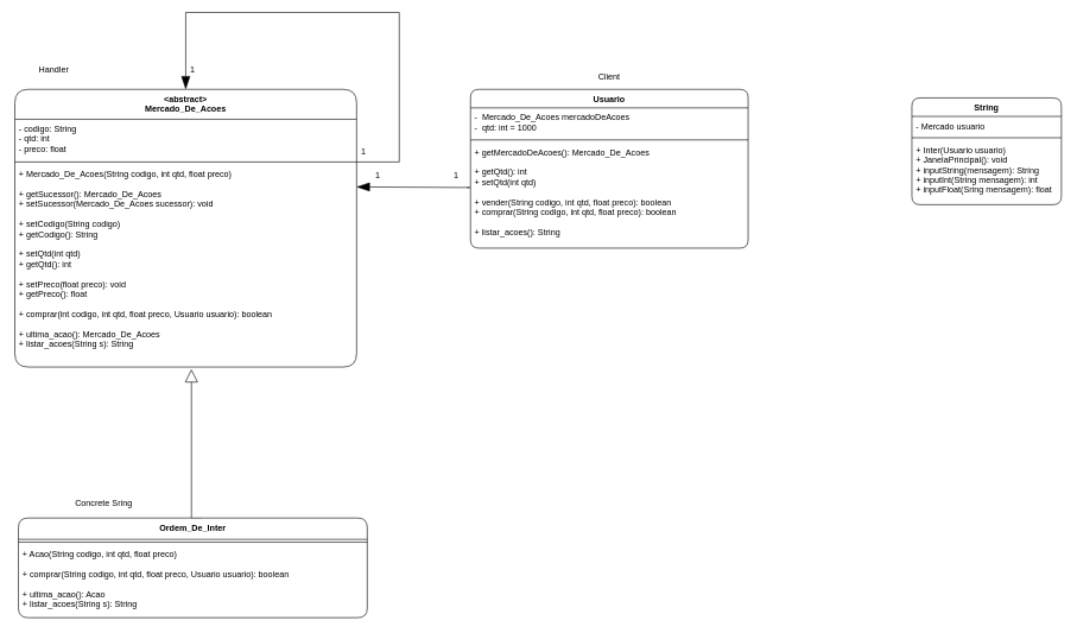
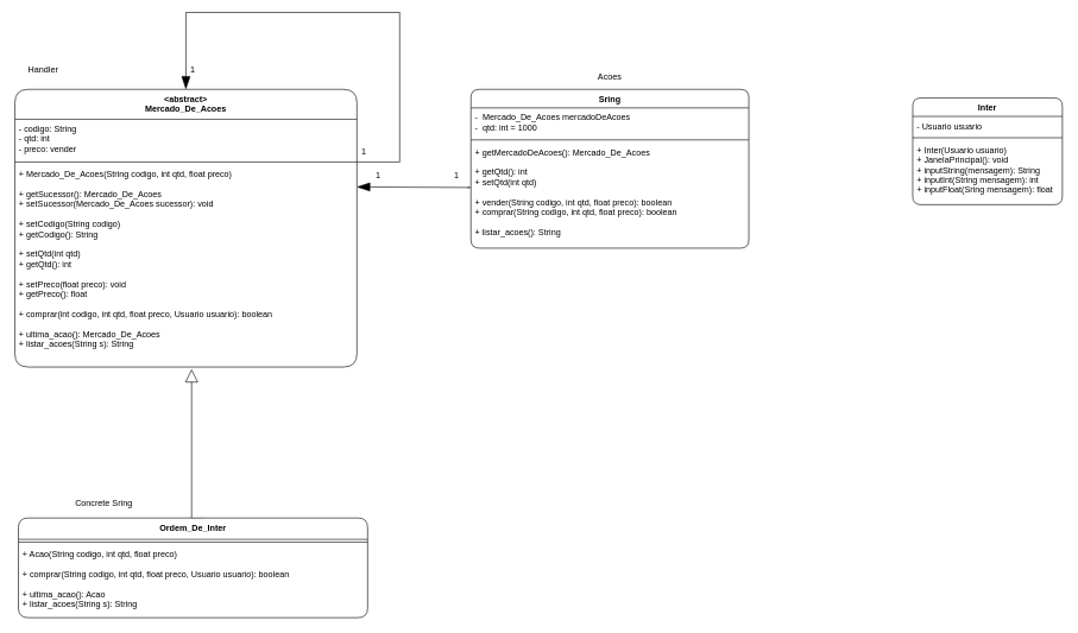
- <mxCell id="22" value="Handler" style="text;html=1;strokeColor=none;fillColor=none;align=center;verticalAlign=middle;whiteSpace=wrap;rounded=0;" parent="1" vertex="1"><mxGeometry x="55" y="20" width="40" height="20" as="geometry" /></mxCell>
+ <mxCell id="22" value="Handler" style="text;html=1;strokeColor=none;fillColor=none;align=center;verticalAlign=middle;whiteSpace=wrap;rounded=0;" parent="1" vertex="1"><mxGeometry x="40" y="20" width="40" height="20" as="geometry" /></mxCell>
- <mxCell id="21" value="Client" style="text;html=1;strokeColor=none;fillColor=none;align=center;verticalAlign=middle;whiteSpace=wrap;rounded=0;" parent="1" vertex="1"><mxGeometry x="835" y="30" width="40" height="20" as="geometry" /></mxCell>
+ <mxCell id="21" value="Acoes" style="text;html=1;strokeColor=none;fillColor=none;align=center;verticalAlign=middle;whiteSpace=wrap;rounded=0;" parent="1" vertex="1"><mxGeometry x="835" y="30" width="40" height="20" as="geometry" /></mxCell>
- <mxCell id="9" value="Usuario" style="swimlane;fontStyle=1;align=center;verticalAlign=top;childLayout=stackLayout;horizontal=1;startSize=26;horizontalStack=0;resizeParent=1;resizeParentMax=0;resizeLast=0;collapsible=1;marginBottom=0;rounded=1;" parent="1" vertex="1"><mxGeometry x="660" y="58" width="390" height="223" as="geometry" /></mxCell>
+ <mxCell id="9" value="Sring" style="swimlane;fontStyle=1;align=center;verticalAlign=top;childLayout=stackLayout;horizontal=1;startSize=26;horizontalStack=0;resizeParent=1;resizeParentMax=0;resizeLast=0;collapsible=1;marginBottom=0;rounded=1;" parent="1" vertex="1"><mxGeometry x="660" y="58" width="390" height="223" as="geometry" /></mxCell>
- <mxCell id="13" value="String" style="swimlane;fontStyle=1;align=center;verticalAlign=top;childLayout=stackLayout;horizontal=1;startSize=26;horizontalStack=0;resizeParent=1;resizeParentMax=0;resizeLast=0;collapsible=1;marginBottom=0;rounded=1;" parent="1" vertex="1"><mxGeometry x="1280" y="70" width="210" height="150" as="geometry" /></mxCell>
+ <mxCell id="13" value="Inter" style="swimlane;fontStyle=1;align=center;verticalAlign=top;childLayout=stackLayout;horizontal=1;startSize=26;horizontalStack=0;resizeParent=1;resizeParentMax=0;resizeLast=0;collapsible=1;marginBottom=0;rounded=1;" parent="1" vertex="1"><mxGeometry x="1280" y="70" width="210" height="150" as="geometry" /></mxCell>
- <mxCell id="14" value="- Mercado usuario" style="text;strokeColor=none;fillColor=none;align=left;verticalAlign=top;spacingLeft=4;spacingRight=4;overflow=hidden;rotatable=0;points=[[0,0.5],[1,0.5]];portConstraint=eastwest;rounded=1;" parent="13" vertex="1"><mxGeometry y="26" width="210" height="26" as="geometry" /></mxCell>
+ <mxCell id="14" value="- Usuario usuario" style="text;strokeColor=none;fillColor=none;align=left;verticalAlign=top;spacingLeft=4;spacingRight=4;overflow=hidden;rotatable=0;points=[[0,0.5],[1,0.5]];portConstraint=eastwest;rounded=1;" parent="13" vertex="1"><mxGeometry y="26" width="210" height="26" as="geometry" /></mxCell>
- <mxCell id="3" value="- codigo: String&#10;- qtd: int&#10;- preco: float" style="text;strokeColor=none;fillColor=none;align=left;verticalAlign=top;spacingLeft=4;spacingRight=4;overflow=hidden;rotatable=0;points=[[0,0.5],[1,0.5]];portConstraint=eastwest;rounded=1;" parent="2" vertex="1"><mxGeometry y="42" width="480" height="56" as="geometry" /></mxCell>
+ <mxCell id="3" value="- codigo: String&#10;- qtd: int&#10;- preco: vender" style="text;strokeColor=none;fillColor=none;align=left;verticalAlign=top;spacingLeft=4;spacingRight=4;overflow=hidden;rotatable=0;points=[[0,0.5],[1,0.5]];portConstraint=eastwest;rounded=1;" parent="2" vertex="1"><mxGeometry y="42" width="480" height="56" as="geometry" /></mxCell>
